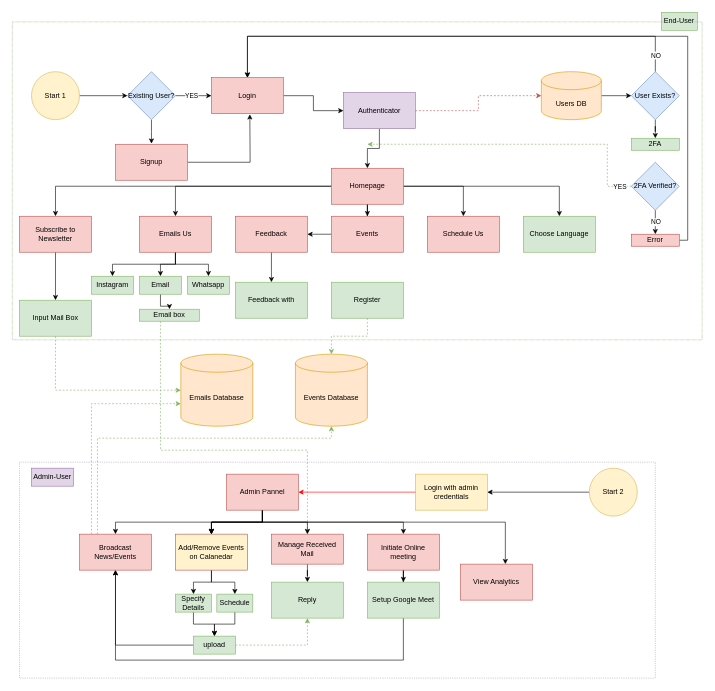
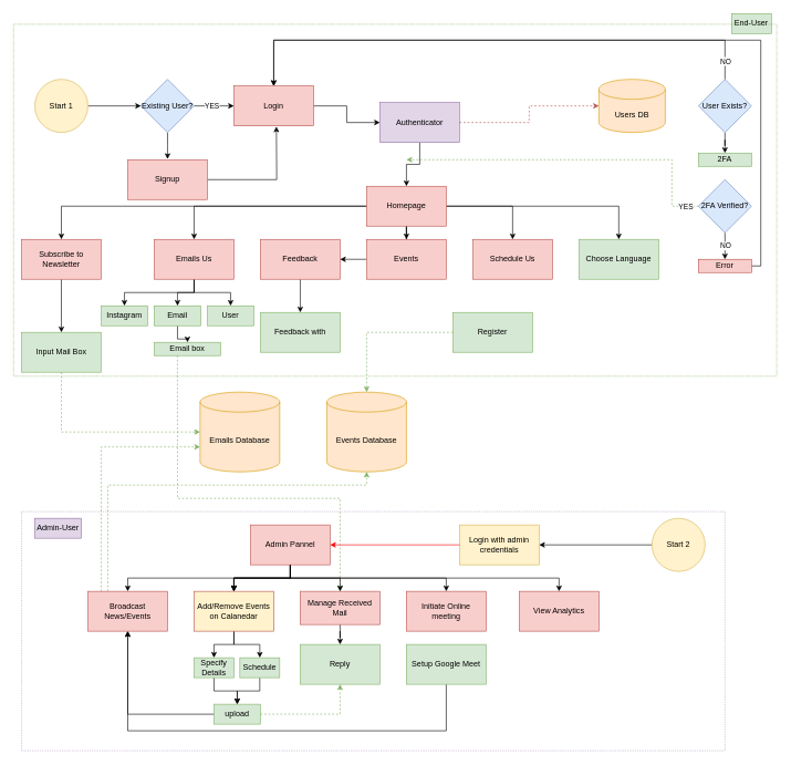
- <mxCell id="73" style="edgeStyle=orthogonalEdgeStyle;rounded=0;orthogonalLoop=1;jettySize=auto;html=1;exitX=1;exitY=0.5;exitDx=0;exitDy=0;exitPerimeter=0;entryX=0;entryY=0.5;entryDx=0;entryDy=0;" edge="1" parent="1" source="74" target="79"><mxGeometry relative="1" as="geometry" /></mxCell>
- <mxCell id="34" value="Whatsapp" style="whiteSpace=wrap;html=1;fillColor=#d5e8d4;strokeColor=#82b366;" vertex="1" parent="1"><mxGeometry x="312" y="460" width="70" height="30" as="geometry" /></mxCell>
+ <mxCell id="34" value="User" style="whiteSpace=wrap;html=1;fillColor=#d5e8d4;strokeColor=#82b366;" vertex="1" parent="1"><mxGeometry x="312" y="460" width="70" height="30" as="geometry" /></mxCell>
- <mxCell id="29" value="Register" style="whiteSpace=wrap;html=1;fillColor=#d5e8d4;strokeColor=#82b366;" vertex="1" parent="1"><mxGeometry x="552" y="470" width="120" height="60" as="geometry" /></mxCell>
+ <mxCell id="29" value="Register" style="whiteSpace=wrap;html=1;fillColor=#d5e8d4;strokeColor=#82b366;" vertex="1" parent="1"><mxGeometry x="682" y="470" width="120" height="60" as="geometry" /></mxCell>
- <mxCell id="61" value="" style="edgeStyle=orthogonalEdgeStyle;rounded=0;orthogonalLoop=1;jettySize=auto;html=1;" edge="1" parent="1" source="62" target="87"><mxGeometry relative="1" as="geometry" /></mxCell>
- <mxCell id="88" value="View Analytics" style="whiteSpace=wrap;html=1;fillColor=#f8cecc;strokeColor=#b85450;" vertex="1" parent="1"><mxGeometry x="767" y="940" width="120" height="60" as="geometry" /></mxCell>
+ <mxCell id="88" value="View Analytics" style="whiteSpace=wrap;html=1;fillColor=#f8cecc;strokeColor=#b85450;" vertex="1" parent="1"><mxGeometry x="782" y="890" width="120" height="60" as="geometry" /></mxCell>
